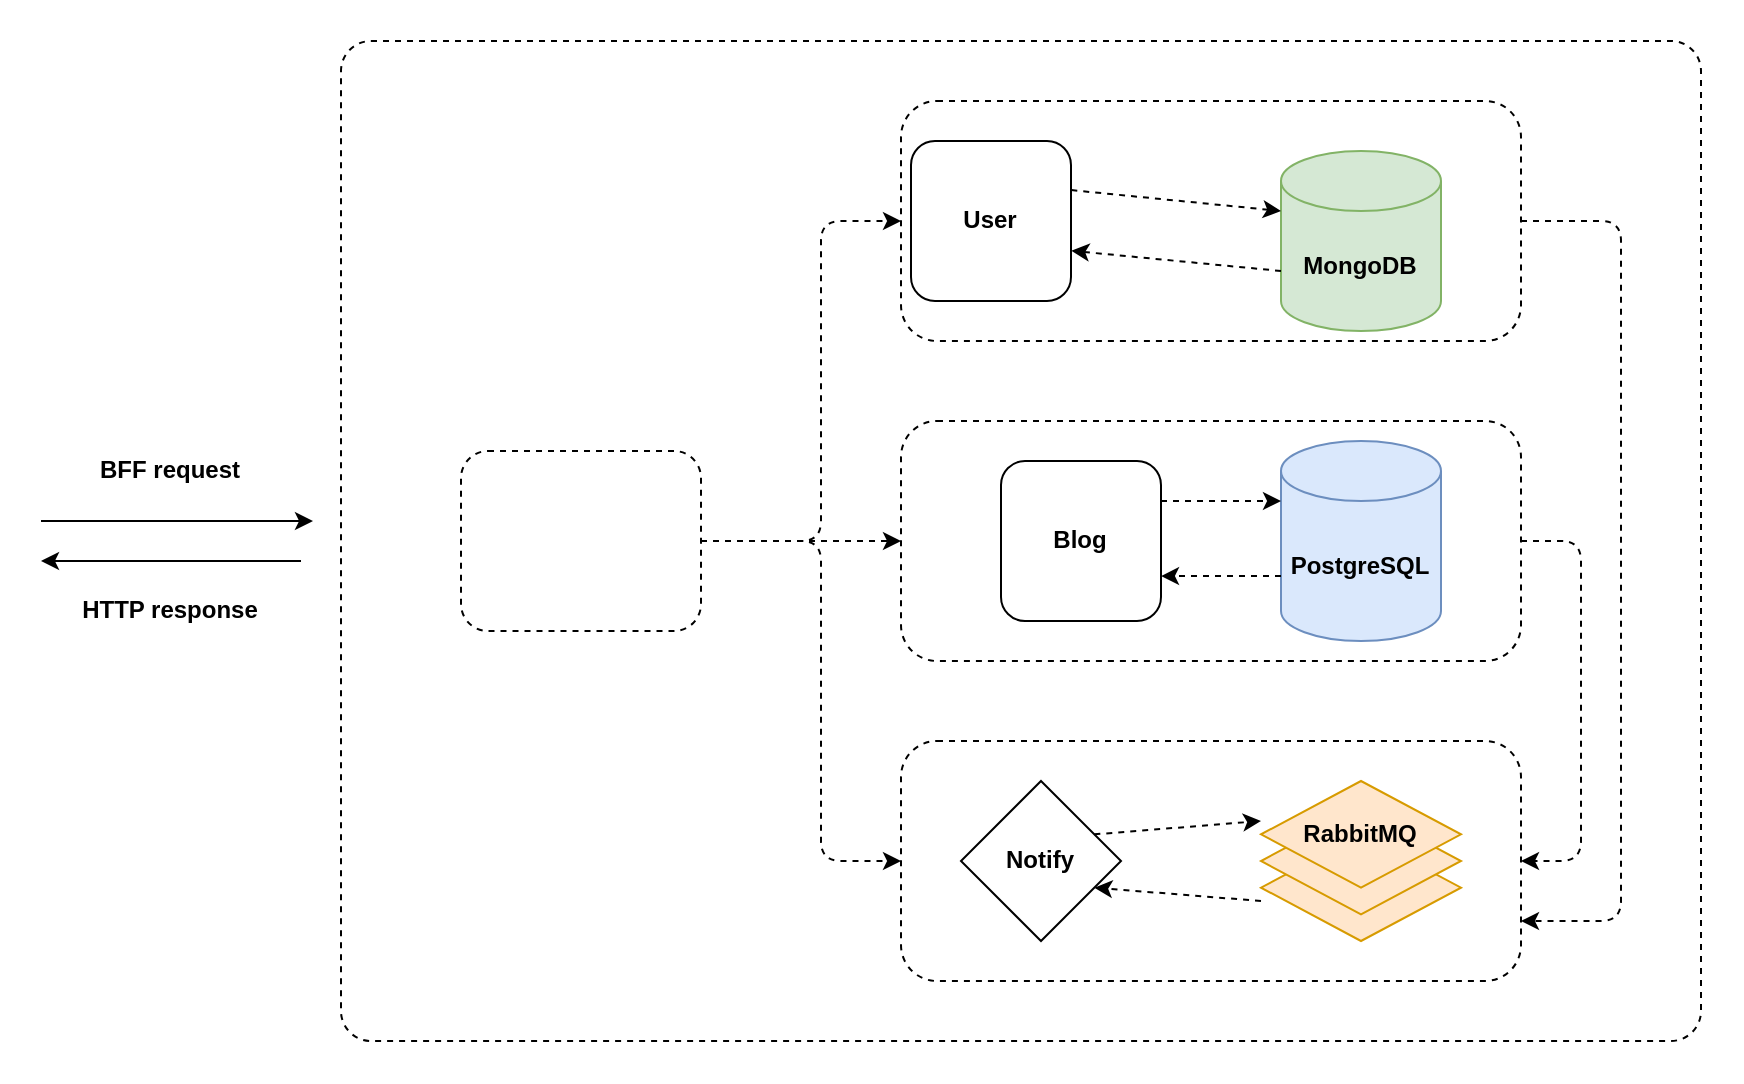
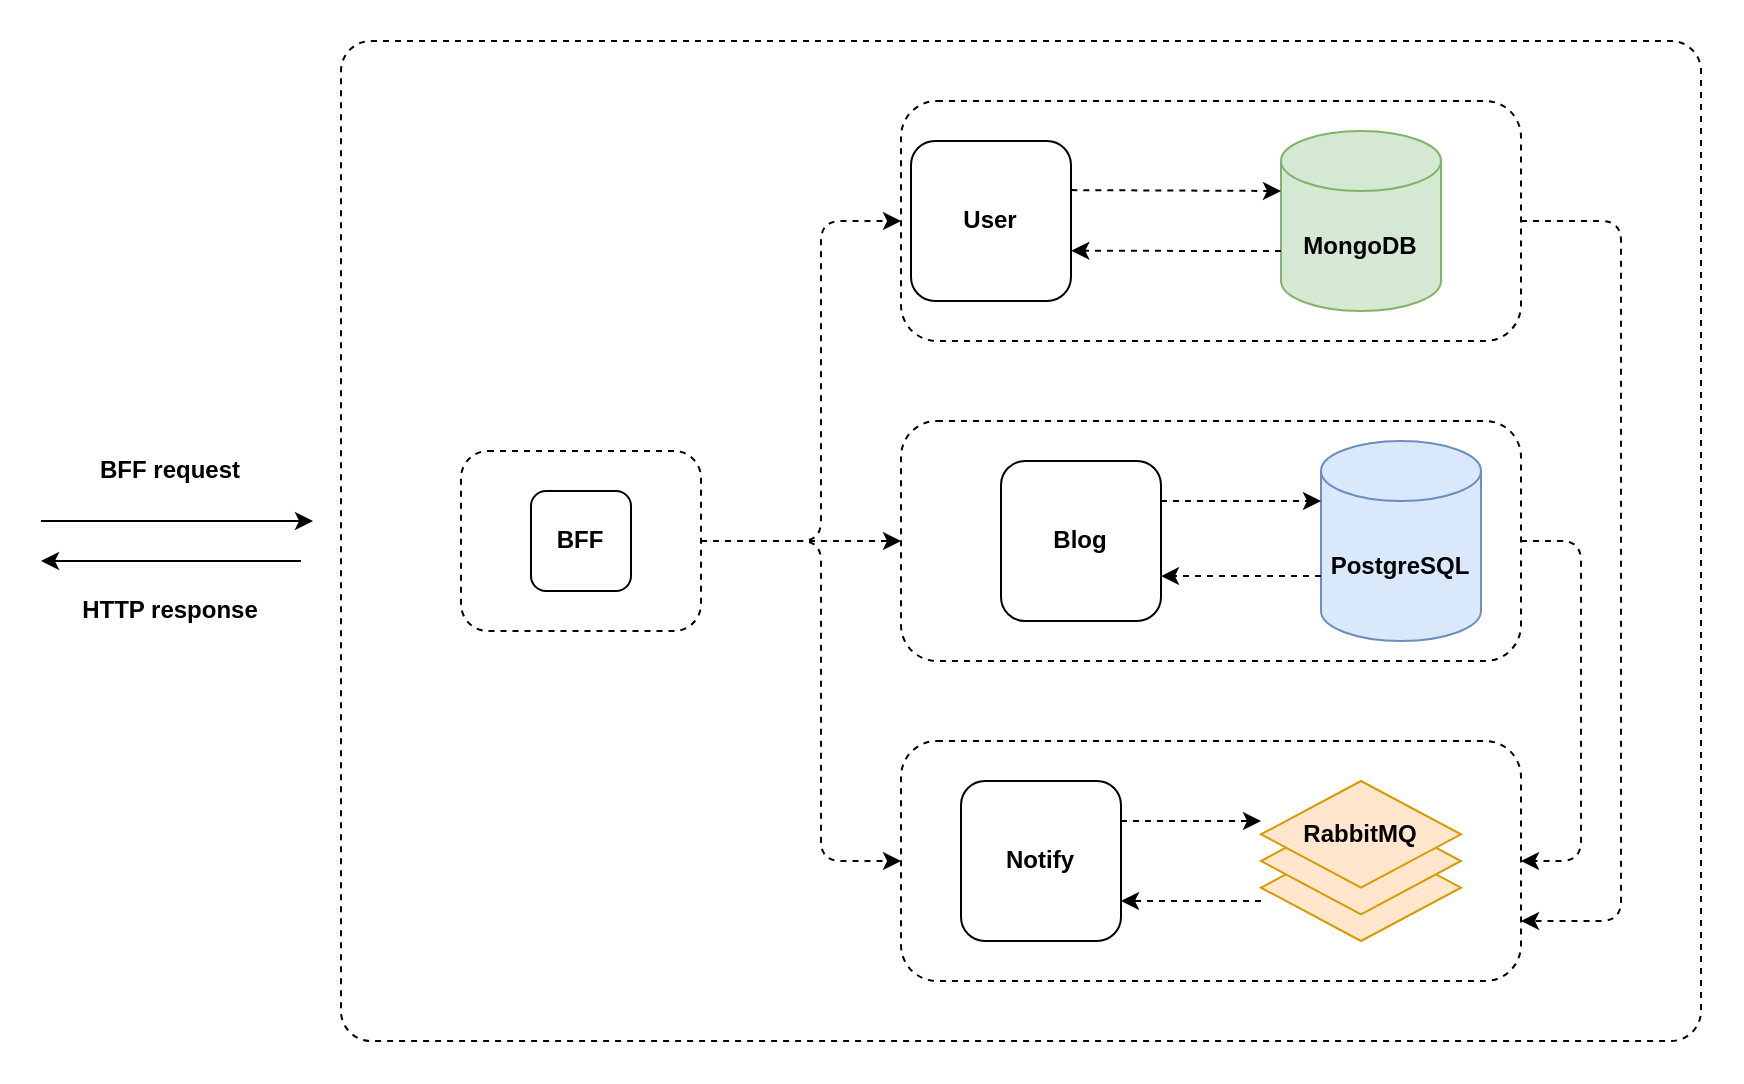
- <mxCell id="23" value="MongoDB" style="shape=cylinder3;whiteSpace=wrap;html=1;boundedLbl=1;backgroundOutline=1;size=15;fillColor=#d5e8d4;strokeColor=#82b366;fontStyle=1" vertex="1" parent="21"><mxGeometry x="190" y="25" width="80" height="90" as="geometry" /></mxCell>
+ <mxCell id="23" value="MongoDB" style="shape=cylinder3;whiteSpace=wrap;html=1;boundedLbl=1;backgroundOutline=1;size=15;fillColor=#d5e8d4;strokeColor=#82b366;fontStyle=1" vertex="1" parent="21"><mxGeometry x="190" y="15" width="80" height="90" as="geometry" /></mxCell>
+ <mxCell id="14" value="BFF" style="whiteSpace=wrap;html=1;aspect=fixed;fontStyle=1;rounded=1;" vertex="1" parent="12"><mxGeometry x="35" y="20" width="50" height="50" as="geometry" /></mxCell>
- <mxCell id="8" value="PostgreSQL" style="shape=cylinder3;whiteSpace=wrap;html=1;boundedLbl=1;backgroundOutline=1;size=15;fillColor=#dae8fc;strokeColor=#6c8ebf;fontStyle=1" vertex="1" parent="6"><mxGeometry x="190" y="10" width="80" height="100" as="geometry" /></mxCell>
+ <mxCell id="8" value="PostgreSQL" style="shape=cylinder3;whiteSpace=wrap;html=1;boundedLbl=1;backgroundOutline=1;size=15;fillColor=#dae8fc;strokeColor=#6c8ebf;fontStyle=1" vertex="1" parent="6"><mxGeometry x="210" y="10" width="80" height="100" as="geometry" /></mxCell>
- <mxCell id="29" value="&lt;b&gt;Notify&lt;/b&gt;" style="rhombus;whiteSpace=wrap;html=1;aspect=fixed;" vertex="1" parent="27"><mxGeometry x="30" y="20" width="80" height="80" as="geometry" /></mxCell>
+ <mxCell id="29" value="&lt;b&gt;Notify&lt;/b&gt;" style="whiteSpace=wrap;html=1;aspect=fixed;rounded=1;" vertex="1" parent="27"><mxGeometry x="30" y="20" width="80" height="80" as="geometry" /></mxCell>
